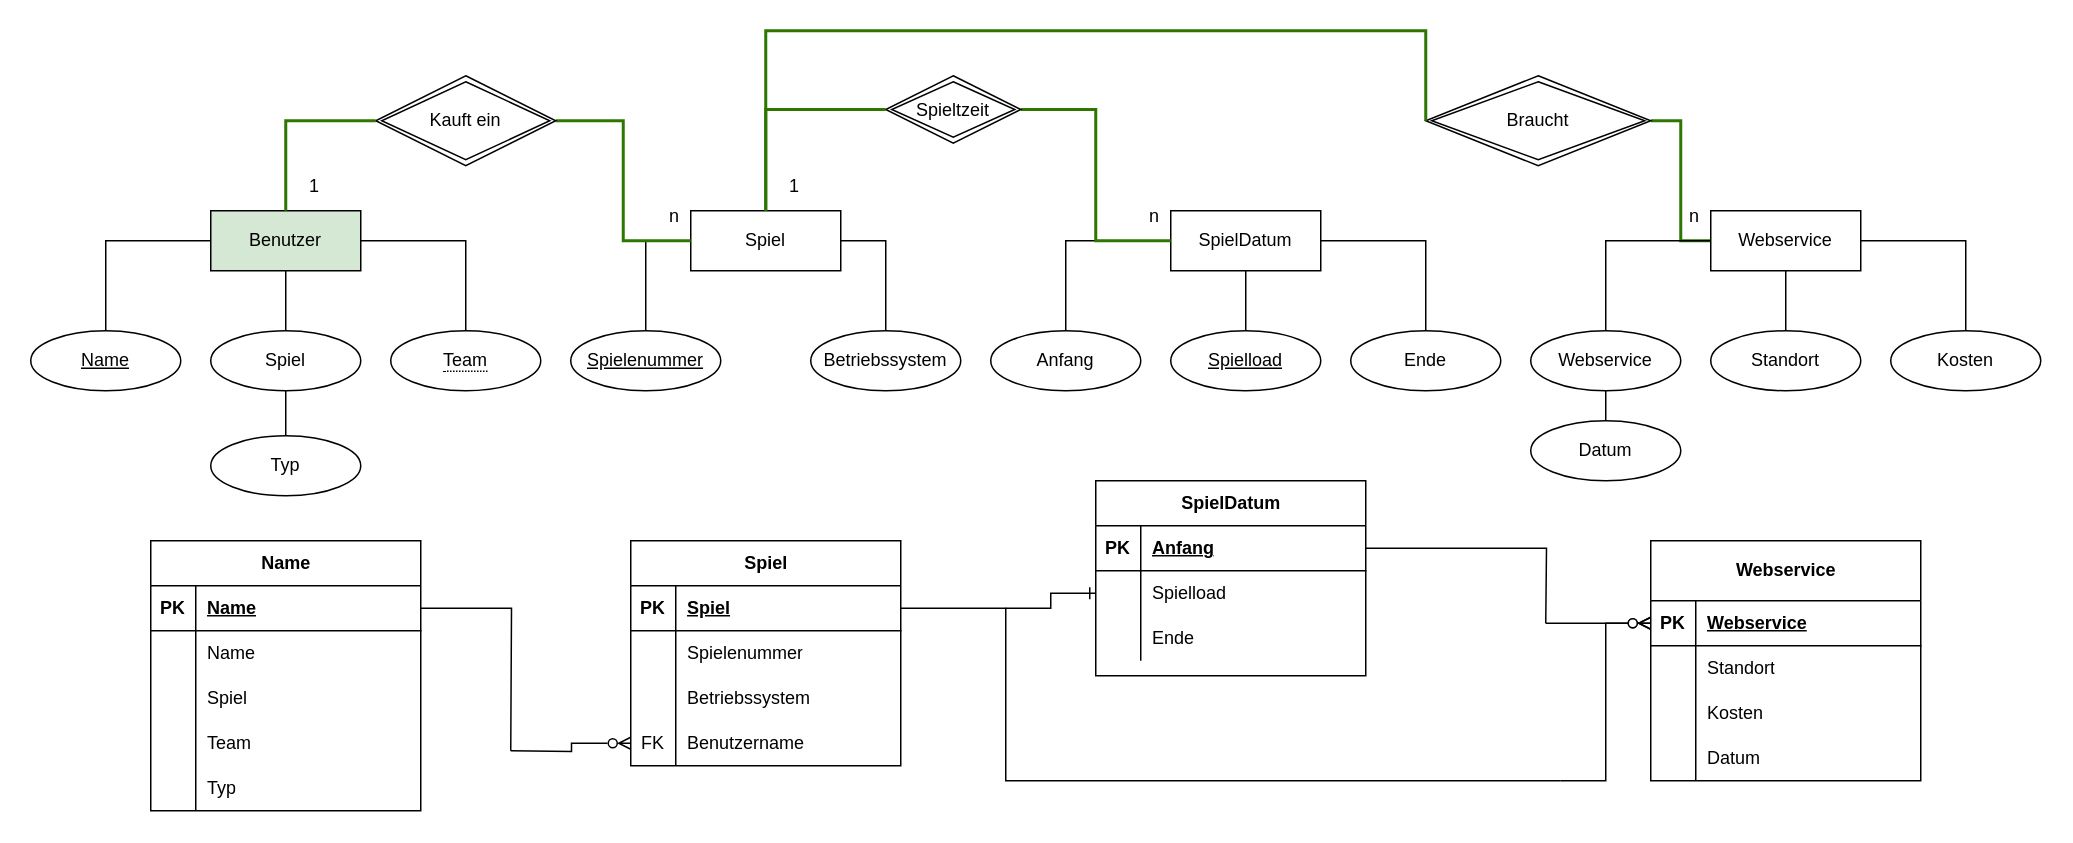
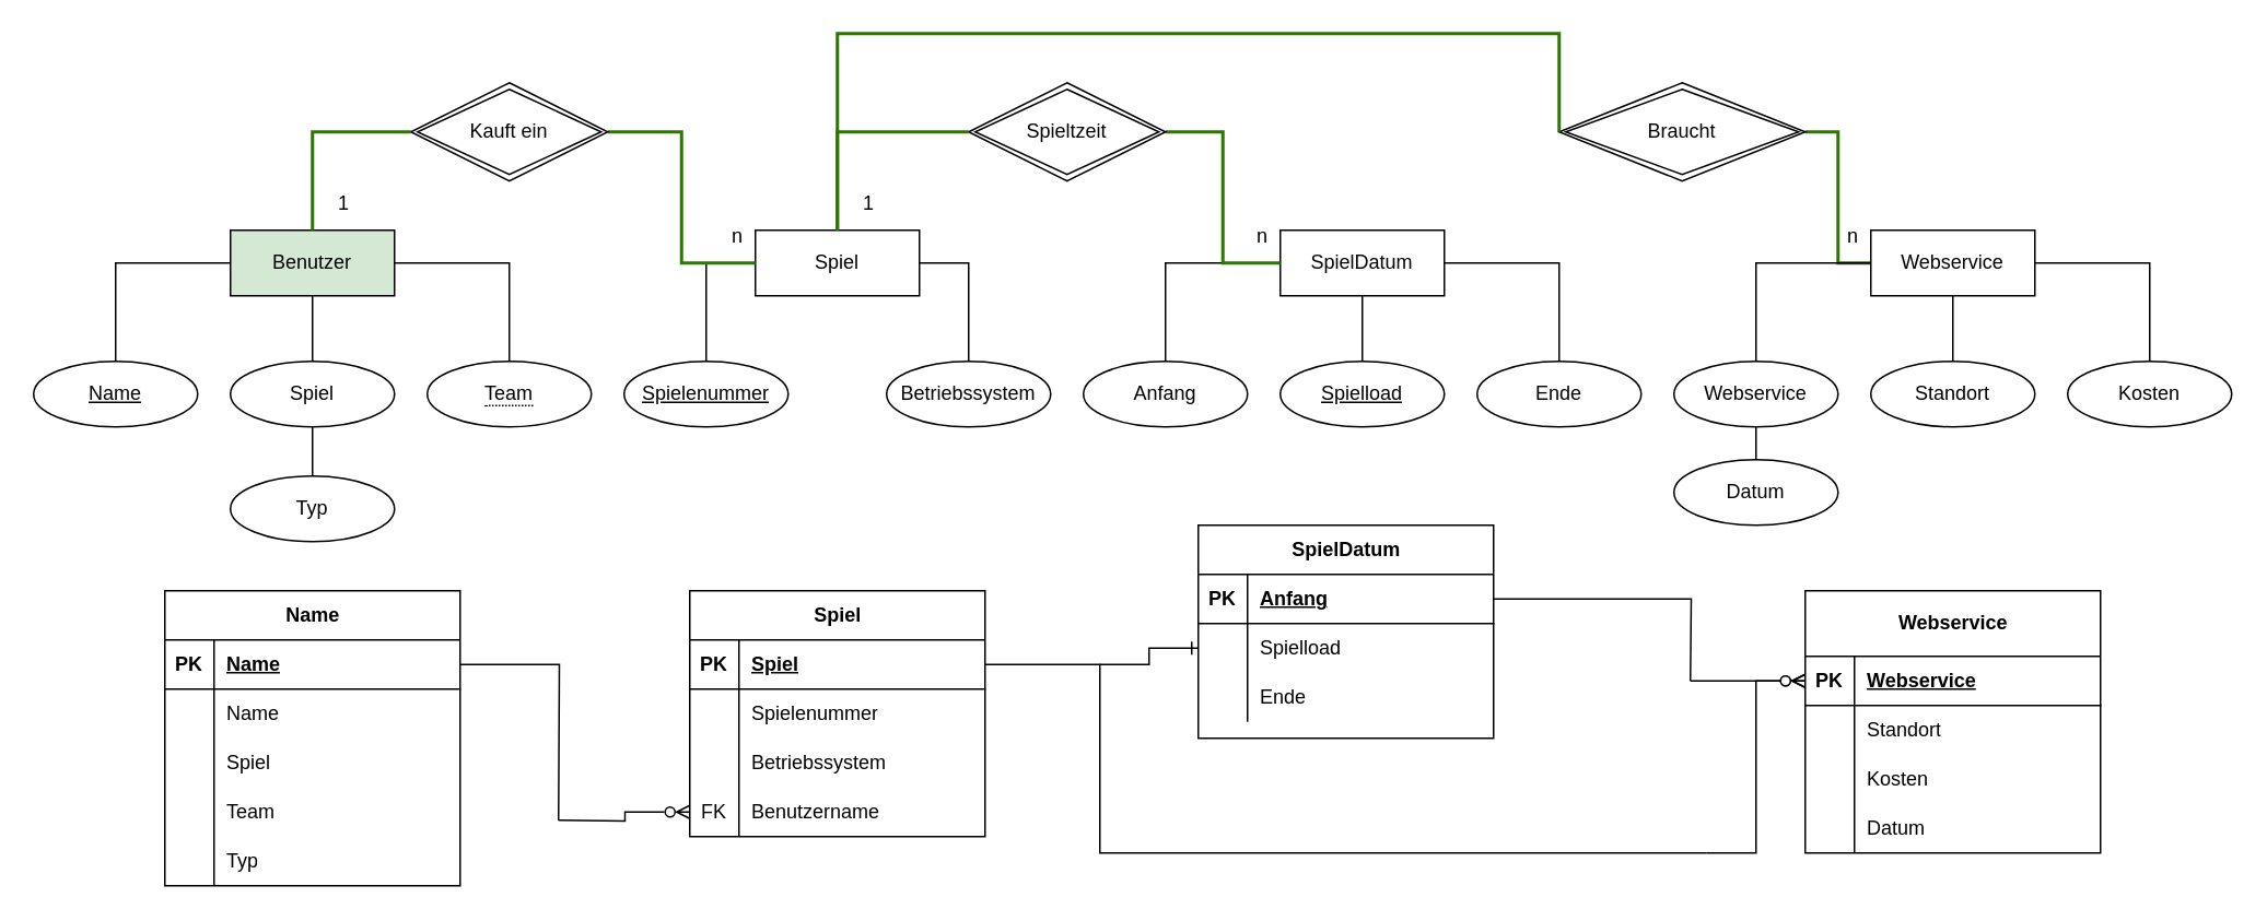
- <mxCell id="31" value="Spieltzeit" style="shape=rhombus;double=1;perimeter=rhombusPerimeter;whiteSpace=wrap;html=1;align=center;" vertex="1" parent="1"><mxGeometry x="590" y="50" width="90" height="45" as="geometry" /></mxCell>
+ <mxCell id="31" value="Spieltzeit" style="shape=rhombus;double=1;perimeter=rhombusPerimeter;whiteSpace=wrap;html=1;align=center;" vertex="1" parent="1"><mxGeometry x="590" y="50" width="120" height="60" as="geometry" /></mxCell>
